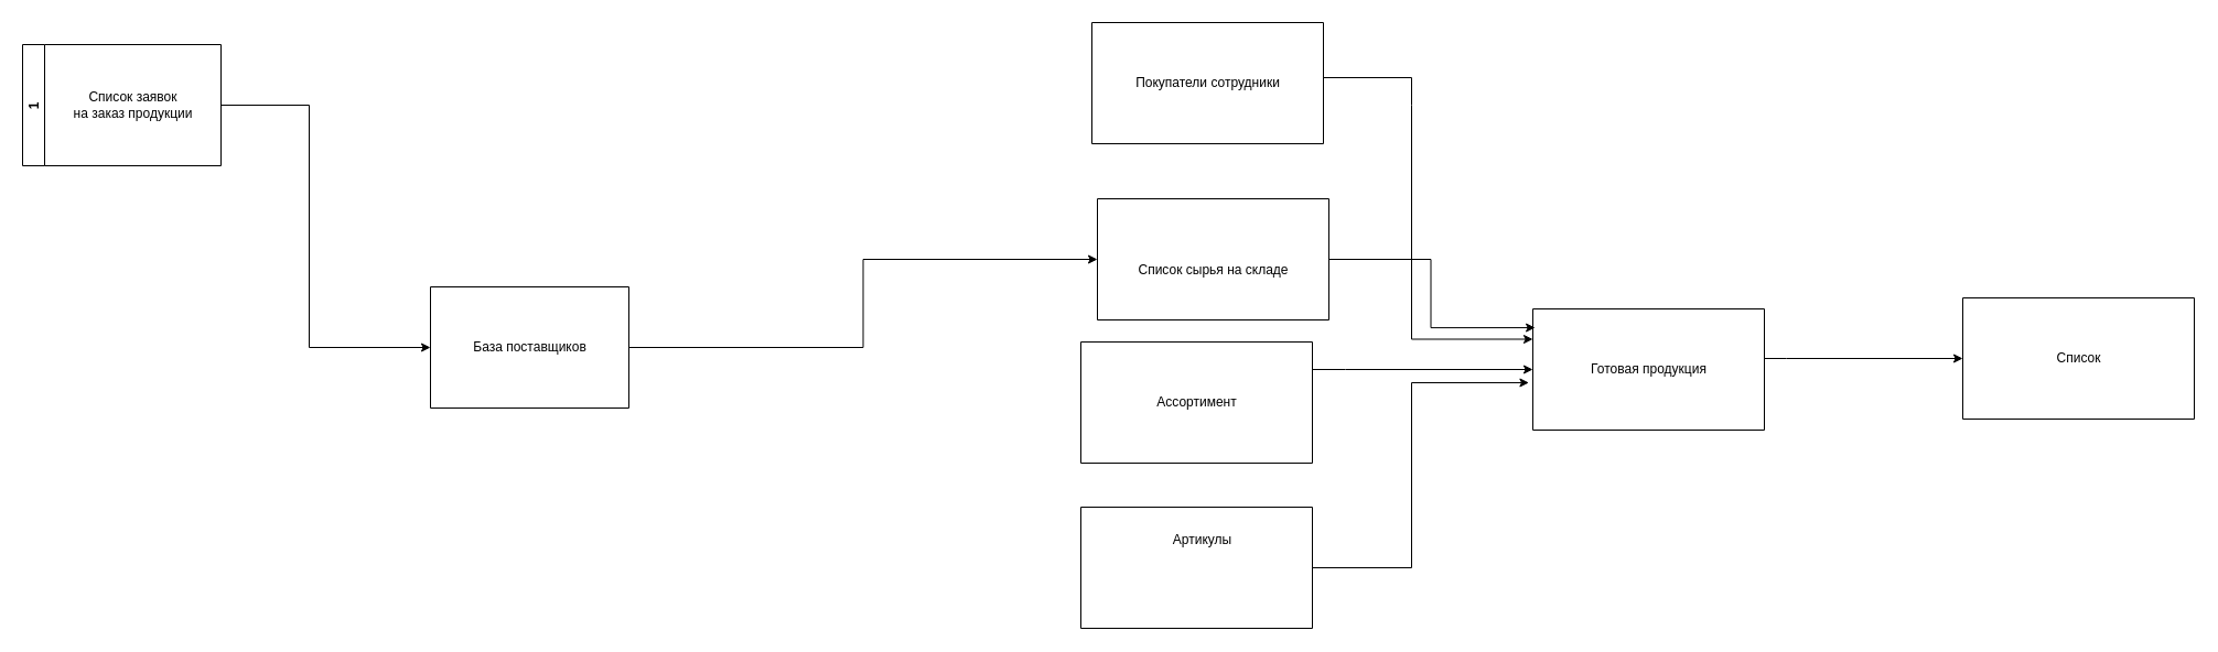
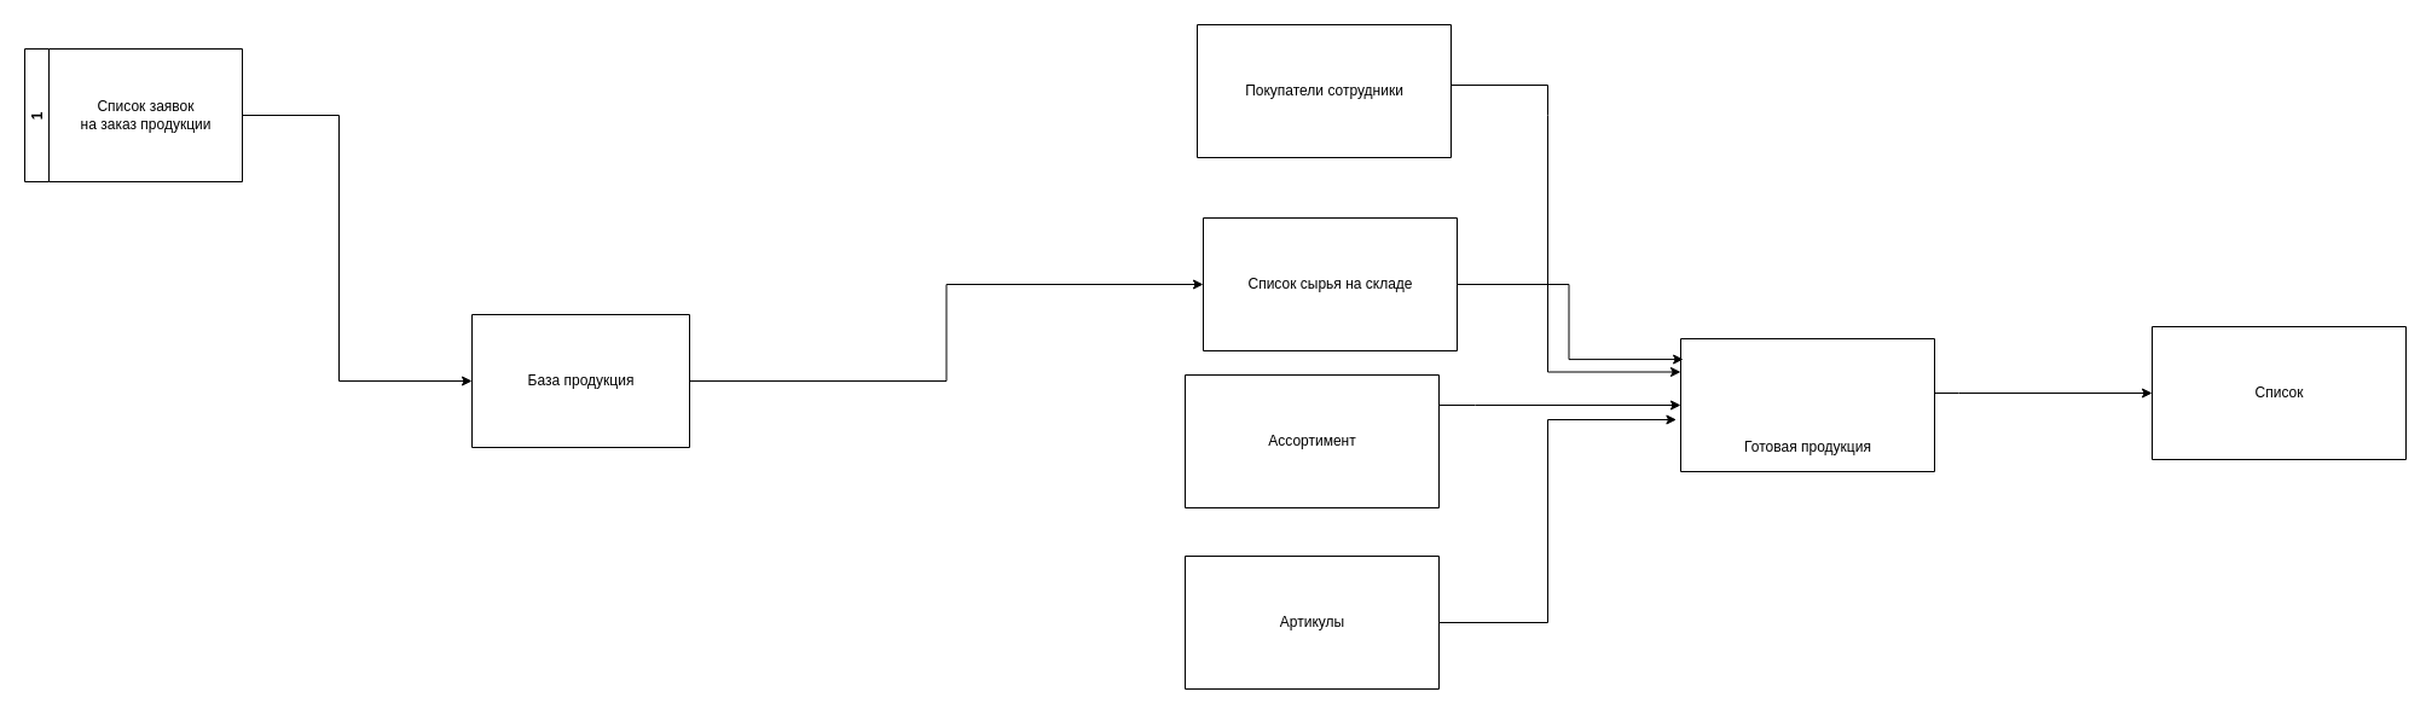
- <mxCell id="11" value="Список сырья на складе" style="text;html=1;align=center;verticalAlign=middle;resizable=0;points=[];autosize=1;strokeColor=none;fillColor=none;" parent="10" vertex="1"><mxGeometry x="30" y="55" width="150" height="20" as="geometry" /></mxCell>
+ <mxCell id="11" value="Список сырья на складе" style="text;html=1;align=center;verticalAlign=middle;resizable=0;points=[];autosize=1;strokeColor=none;fillColor=none;" parent="10" vertex="1"><mxGeometry x="30" y="45" width="150" height="20" as="geometry" /></mxCell>
- <mxCell id="7" value="База поставщиков" style="text;html=1;align=center;verticalAlign=middle;resizable=0;points=[];autosize=1;strokeColor=none;fillColor=none;" parent="6" vertex="1"><mxGeometry x="30" y="45" width="120" height="20" as="geometry" /></mxCell>
+ <mxCell id="7" value="База продукция" style="text;html=1;align=center;verticalAlign=middle;resizable=0;points=[];autosize=1;strokeColor=none;fillColor=none;" parent="6" vertex="1"><mxGeometry x="30" y="45" width="120" height="20" as="geometry" /></mxCell>
- <mxCell id="16" value="Готовая продукция" style="text;html=1;align=center;verticalAlign=middle;resizable=0;points=[];autosize=1;strokeColor=none;fillColor=none;" parent="15" vertex="1"><mxGeometry x="45" y="45" width="120" height="20" as="geometry" /></mxCell>
+ <mxCell id="16" value="Готовая продукция" style="text;html=1;align=center;verticalAlign=middle;resizable=0;points=[];autosize=1;strokeColor=none;fillColor=none;" parent="15" vertex="1"><mxGeometry x="45" y="80" width="120" height="20" as="geometry" /></mxCell>
- <mxCell id="22" value="Артикулы" style="text;html=1;align=center;verticalAlign=middle;resizable=0;points=[];autosize=1;strokeColor=none;fillColor=none;" vertex="1" parent="21"><mxGeometry x="75" y="20" width="70" height="20" as="geometry" /></mxCell>
+ <mxCell id="22" value="Артикулы" style="text;html=1;align=center;verticalAlign=middle;resizable=0;points=[];autosize=1;strokeColor=none;fillColor=none;" vertex="1" parent="21"><mxGeometry x="70" y="45" width="70" height="20" as="geometry" /></mxCell>
